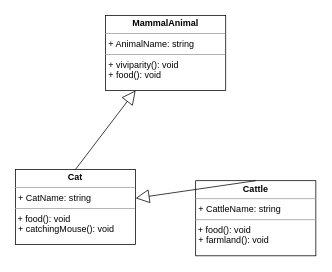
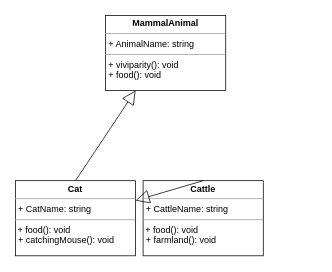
- <mxCell id="4" value="&lt;p style=&quot;margin: 0px ; margin-top: 4px ; text-align: center&quot;&gt;&lt;b&gt;Cat&lt;/b&gt;&lt;/p&gt;&lt;hr size=&quot;1&quot;&gt;&lt;p style=&quot;margin: 0px ; margin-left: 4px&quot;&gt;+ CatName: string&lt;/p&gt;&lt;hr size=&quot;1&quot;&gt;&amp;nbsp;+ food(): void&lt;br&gt;&lt;p style=&quot;margin: 0px ; margin-left: 4px&quot;&gt;+ catchingMouse(): void&lt;/p&gt;" style="verticalAlign=top;align=left;overflow=fill;fontSize=12;fontFamily=Helvetica;html=1;" parent="1" vertex="1"><mxGeometry x="20" y="225" width="160" height="100" as="geometry" /></mxCell>
+ <mxCell id="4" value="&lt;p style=&quot;margin: 0px ; margin-top: 4px ; text-align: center&quot;&gt;&lt;b&gt;Cat&lt;/b&gt;&lt;/p&gt;&lt;hr size=&quot;1&quot;&gt;&lt;p style=&quot;margin: 0px ; margin-left: 4px&quot;&gt;+ CatName: string&lt;/p&gt;&lt;hr size=&quot;1&quot;&gt;&amp;nbsp;+ food(): void&lt;br&gt;&lt;p style=&quot;margin: 0px ; margin-left: 4px&quot;&gt;+ catchingMouse(): void&lt;/p&gt;" style="verticalAlign=top;align=left;overflow=fill;fontSize=12;fontFamily=Helvetica;html=1;" parent="1" vertex="1"><mxGeometry x="20" y="240" width="160" height="100" as="geometry" /></mxCell>
- <mxCell id="3" value="&lt;p style=&quot;margin: 0px ; margin-top: 4px ; text-align: center&quot;&gt;&lt;b&gt;Cattle&lt;/b&gt;&lt;/p&gt;&lt;hr size=&quot;1&quot;&gt;&lt;p style=&quot;margin: 0px ; margin-left: 4px&quot;&gt;+ CattleName: string&lt;/p&gt;&lt;hr size=&quot;1&quot;&gt;&amp;nbsp;+ food(): void&lt;p style=&quot;margin: 0px ; margin-left: 4px&quot;&gt;+ farmland(): void&lt;/p&gt;" style="verticalAlign=top;align=left;overflow=fill;fontSize=12;fontFamily=Helvetica;html=1;" parent="1" vertex="1"><mxGeometry x="260" y="240" width="160" height="100" as="geometry" /></mxCell>
+ <mxCell id="3" value="&lt;p style=&quot;margin: 0px ; margin-top: 4px ; text-align: center&quot;&gt;&lt;b&gt;Cattle&lt;/b&gt;&lt;/p&gt;&lt;hr size=&quot;1&quot;&gt;&lt;p style=&quot;margin: 0px ; margin-left: 4px&quot;&gt;+ CattleName: string&lt;/p&gt;&lt;hr size=&quot;1&quot;&gt;&amp;nbsp;+ food(): void&lt;p style=&quot;margin: 0px ; margin-left: 4px&quot;&gt;+ farmland(): void&lt;/p&gt;" style="verticalAlign=top;align=left;overflow=fill;fontSize=12;fontFamily=Helvetica;html=1;" parent="1" vertex="1"><mxGeometry x="190" y="240" width="160" height="100" as="geometry" /></mxCell>
